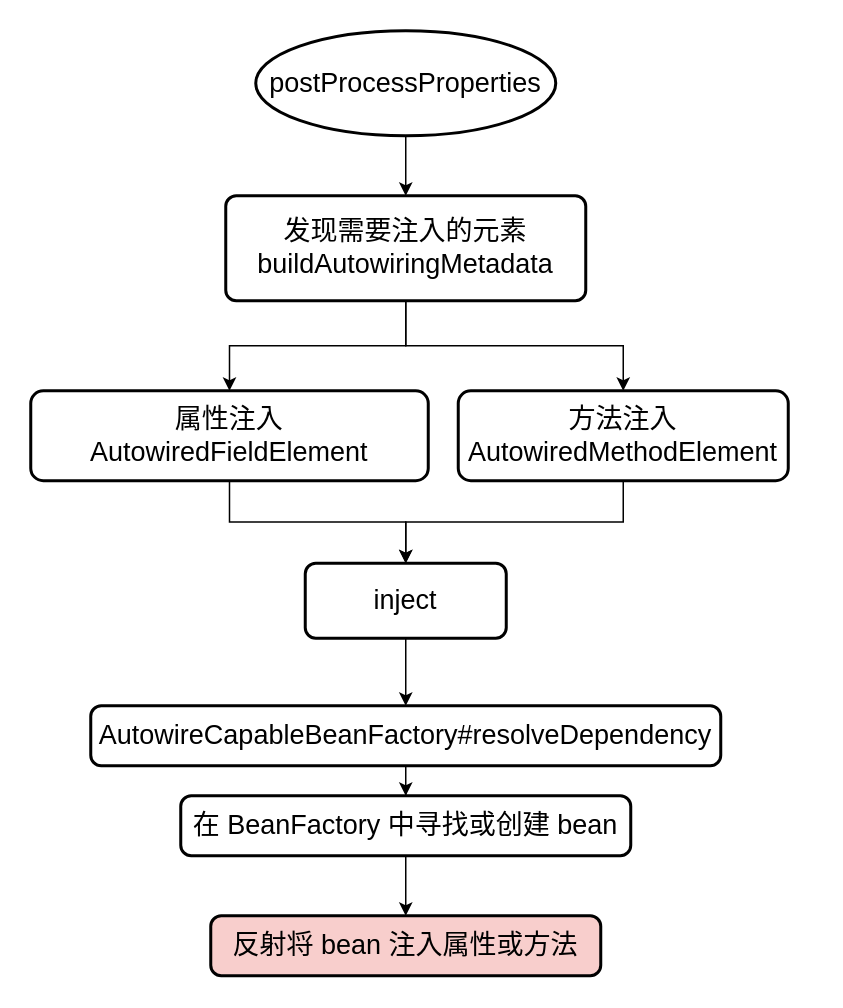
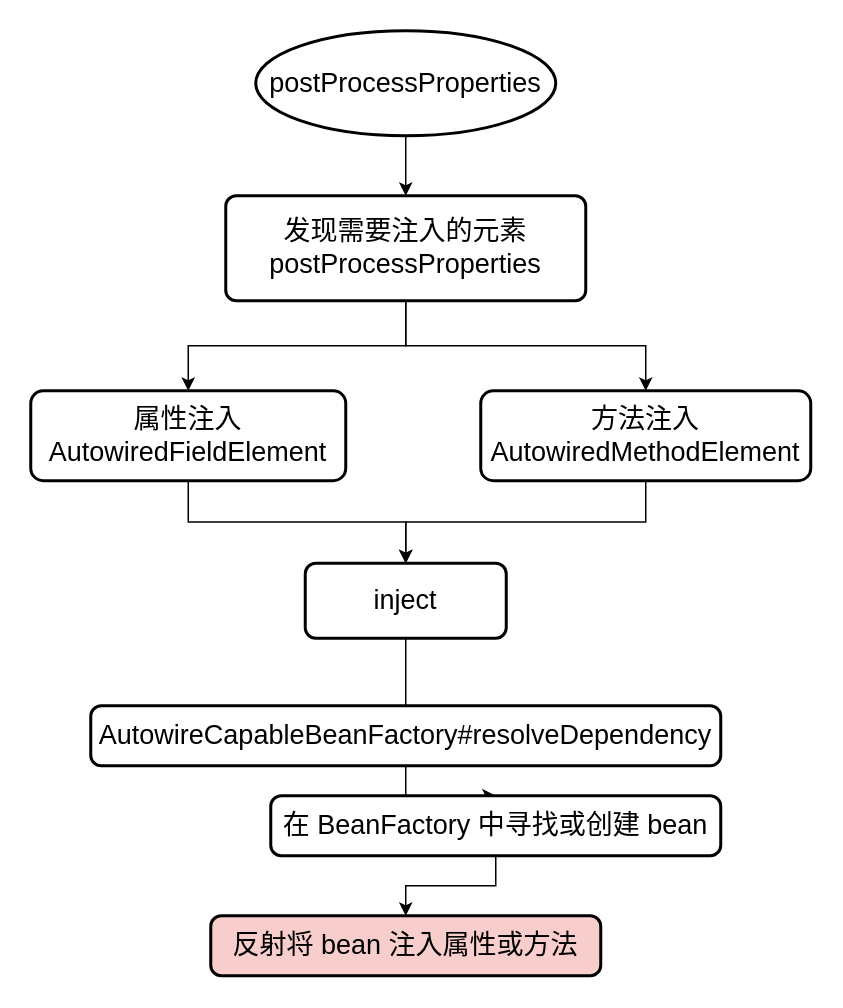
- <mxCell id="6" value="发现需要注入的元素&lt;br&gt;buildAutowiringMetadata" style="rounded=1;whiteSpace=wrap;html=1;absoluteArcSize=1;arcSize=14;strokeWidth=2;fontSize=18;" vertex="1" parent="1"><mxGeometry x="150" y="130" width="240" height="70" as="geometry" /></mxCell>
+ <mxCell id="6" value="发现需要注入的元素&lt;br&gt;postProcessProperties" style="rounded=1;whiteSpace=wrap;html=1;absoluteArcSize=1;arcSize=14;strokeWidth=2;fontSize=18;" vertex="1" parent="1"><mxGeometry x="150" y="130" width="240" height="70" as="geometry" /></mxCell>
- <mxCell id="8" value="属性注入&lt;br&gt;AutowiredFieldElement" style="whiteSpace=wrap;html=1;fontSize=18;rounded=1;arcSize=14;strokeWidth=2;" vertex="1" parent="1"><mxGeometry x="20" y="260" width="265" height="60" as="geometry" /></mxCell>
+ <mxCell id="8" value="属性注入&lt;br&gt;AutowiredFieldElement" style="whiteSpace=wrap;html=1;fontSize=18;rounded=1;arcSize=14;strokeWidth=2;" vertex="1" parent="1"><mxGeometry x="20" y="260" width="210" height="60" as="geometry" /></mxCell>
- <mxCell id="10" value="方法注入&lt;br&gt;AutowiredMethodElement" style="whiteSpace=wrap;html=1;fontSize=18;rounded=1;arcSize=14;strokeWidth=2;" vertex="1" parent="1"><mxGeometry x="305" y="260" width="220" height="60" as="geometry" /></mxCell>
+ <mxCell id="10" value="方法注入&lt;br&gt;AutowiredMethodElement" style="whiteSpace=wrap;html=1;fontSize=18;rounded=1;arcSize=14;strokeWidth=2;" vertex="1" parent="1"><mxGeometry x="320" y="260" width="220" height="60" as="geometry" /></mxCell>
- <mxCell id="11" style="edgeStyle=orthogonalEdgeStyle;curved=1;orthogonalLoop=1;jettySize=auto;html=1;fontSize=18;" edge="1" parent="1" source="12" target="14"><mxGeometry relative="1" as="geometry" /></mxCell>
+ <mxCell id="11" style="edgeStyle=orthogonalEdgeStyle;curved=1;orthogonalLoop=1;jettySize=auto;html=1;fontSize=18;endArrow=none;" edge="1" parent="1" source="12" target="14"><mxGeometry relative="1" as="geometry" /></mxCell>
- <mxCell id="16" value="在 BeanFactory 中寻找或创建 bean" style="rounded=1;whiteSpace=wrap;html=1;absoluteArcSize=1;arcSize=14;strokeWidth=2;fontSize=18;" vertex="1" parent="1"><mxGeometry x="120" y="530" width="300" height="40" as="geometry" /></mxCell>
+ <mxCell id="16" value="在 BeanFactory 中寻找或创建 bean" style="rounded=1;whiteSpace=wrap;html=1;absoluteArcSize=1;arcSize=14;strokeWidth=2;fontSize=18;" vertex="1" parent="1"><mxGeometry x="180" y="530" width="300" height="40" as="geometry" /></mxCell>
